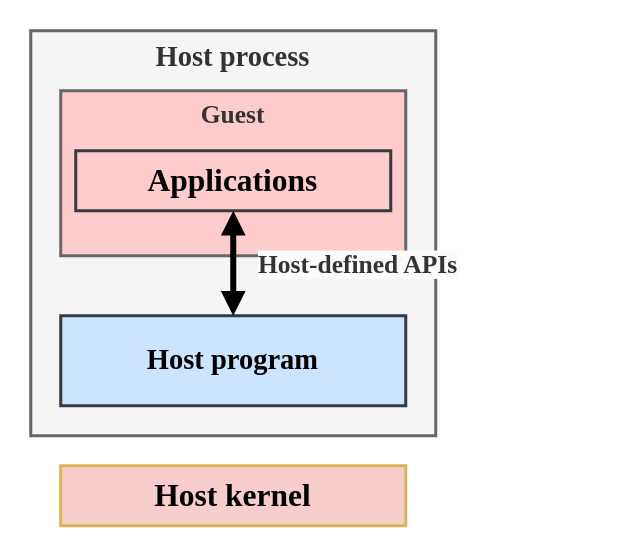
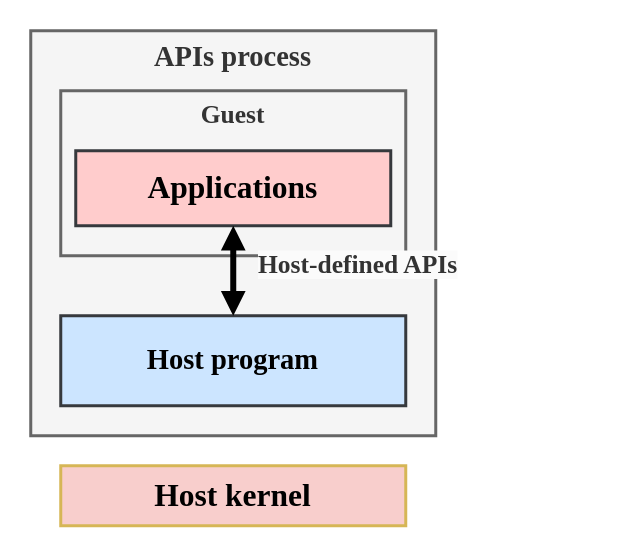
- <mxCell id="2" value="Host process" style="whiteSpace=wrap;strokeWidth=2;fillColor=#f5f5f5;strokeColor=#666666;fontFamily=Verdana;fontStyle=1;fontSize=19;fontColor=#333333;verticalAlign=top;" vertex="1" parent="1"><mxGeometry x="20" y="20" width="270" height="270" as="geometry" /></mxCell>
+ <mxCell id="2" value="APIs process" style="whiteSpace=wrap;strokeWidth=2;fillColor=#f5f5f5;strokeColor=#666666;fontFamily=Verdana;fontStyle=1;fontSize=19;fontColor=#333333;verticalAlign=top;" vertex="1" parent="1"><mxGeometry x="20" y="20" width="270" height="270" as="geometry" /></mxCell>
- <mxCell id="3" value="Guest" style="whiteSpace=wrap;strokeWidth=2;fillColor=#ffcccc;strokeColor=#666666;fontFamily=Verdana;fontStyle=1;fontSize=17;fontColor=#333333;verticalAlign=top;" vertex="1" parent="1"><mxGeometry x="40" y="60" width="230" height="110" as="geometry" /></mxCell>
+ <mxCell id="3" value="Guest" style="whiteSpace=wrap;strokeWidth=2;fillColor=#f5f5f5;strokeColor=#666666;fontFamily=Verdana;fontStyle=1;fontSize=17;fontColor=#333333;verticalAlign=top;" vertex="1" parent="1"><mxGeometry x="40" y="60" width="230" height="110" as="geometry" /></mxCell>
- <mxCell id="4" value="Applications" style="whiteSpace=wrap;strokeWidth=2;fillColor=#ffcccc;strokeColor=#36393d;fontFamily=Verdana;fontStyle=1;fontSize=21;" vertex="1" parent="1"><mxGeometry x="50" y="100" width="210" height="40" as="geometry" /></mxCell>
+ <mxCell id="4" value="Applications" style="whiteSpace=wrap;strokeWidth=2;fillColor=#ffcccc;strokeColor=#36393d;fontFamily=Verdana;fontStyle=1;fontSize=21;" vertex="1" parent="1"><mxGeometry x="50" y="100" width="210" height="50" as="geometry" /></mxCell>
